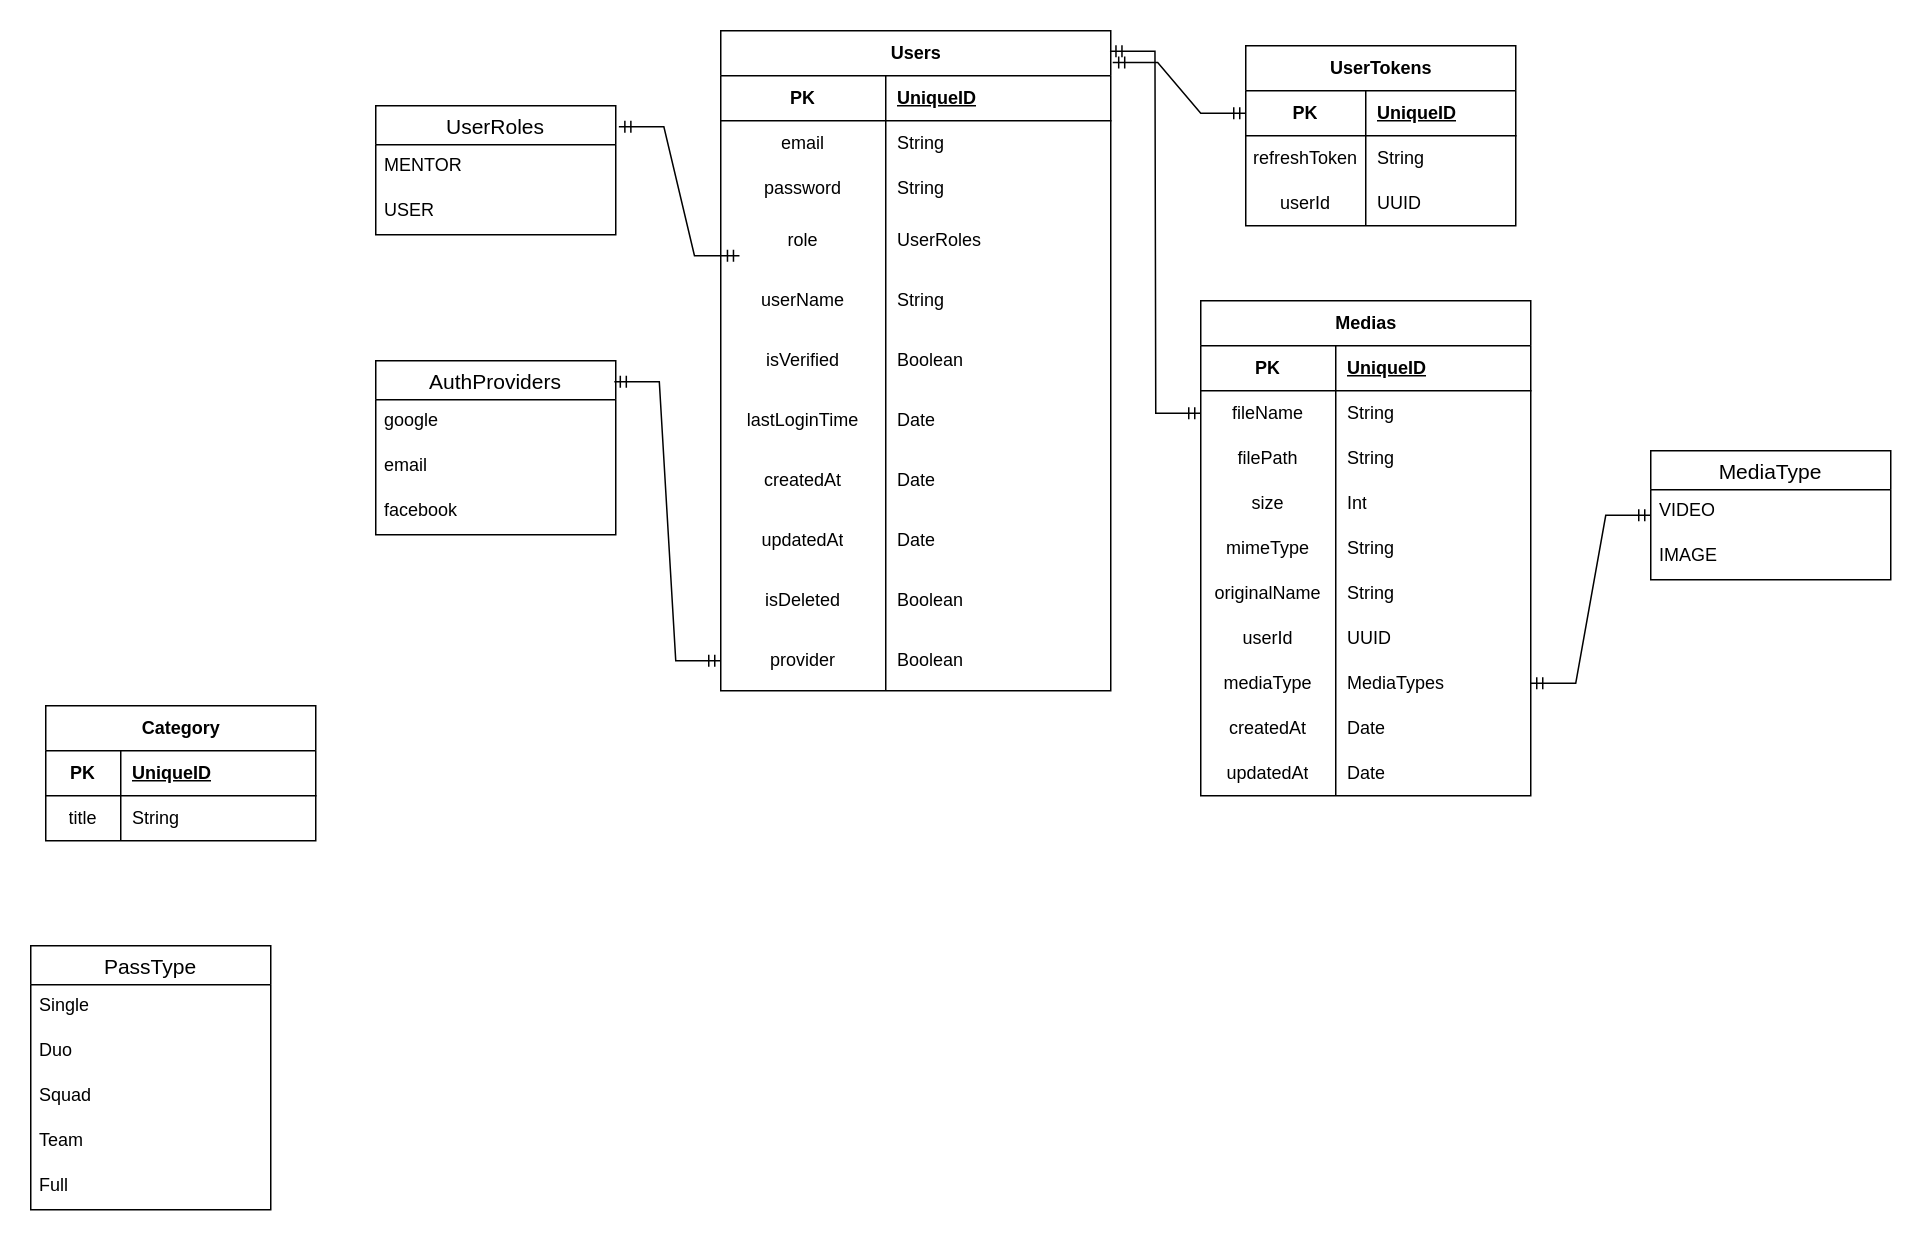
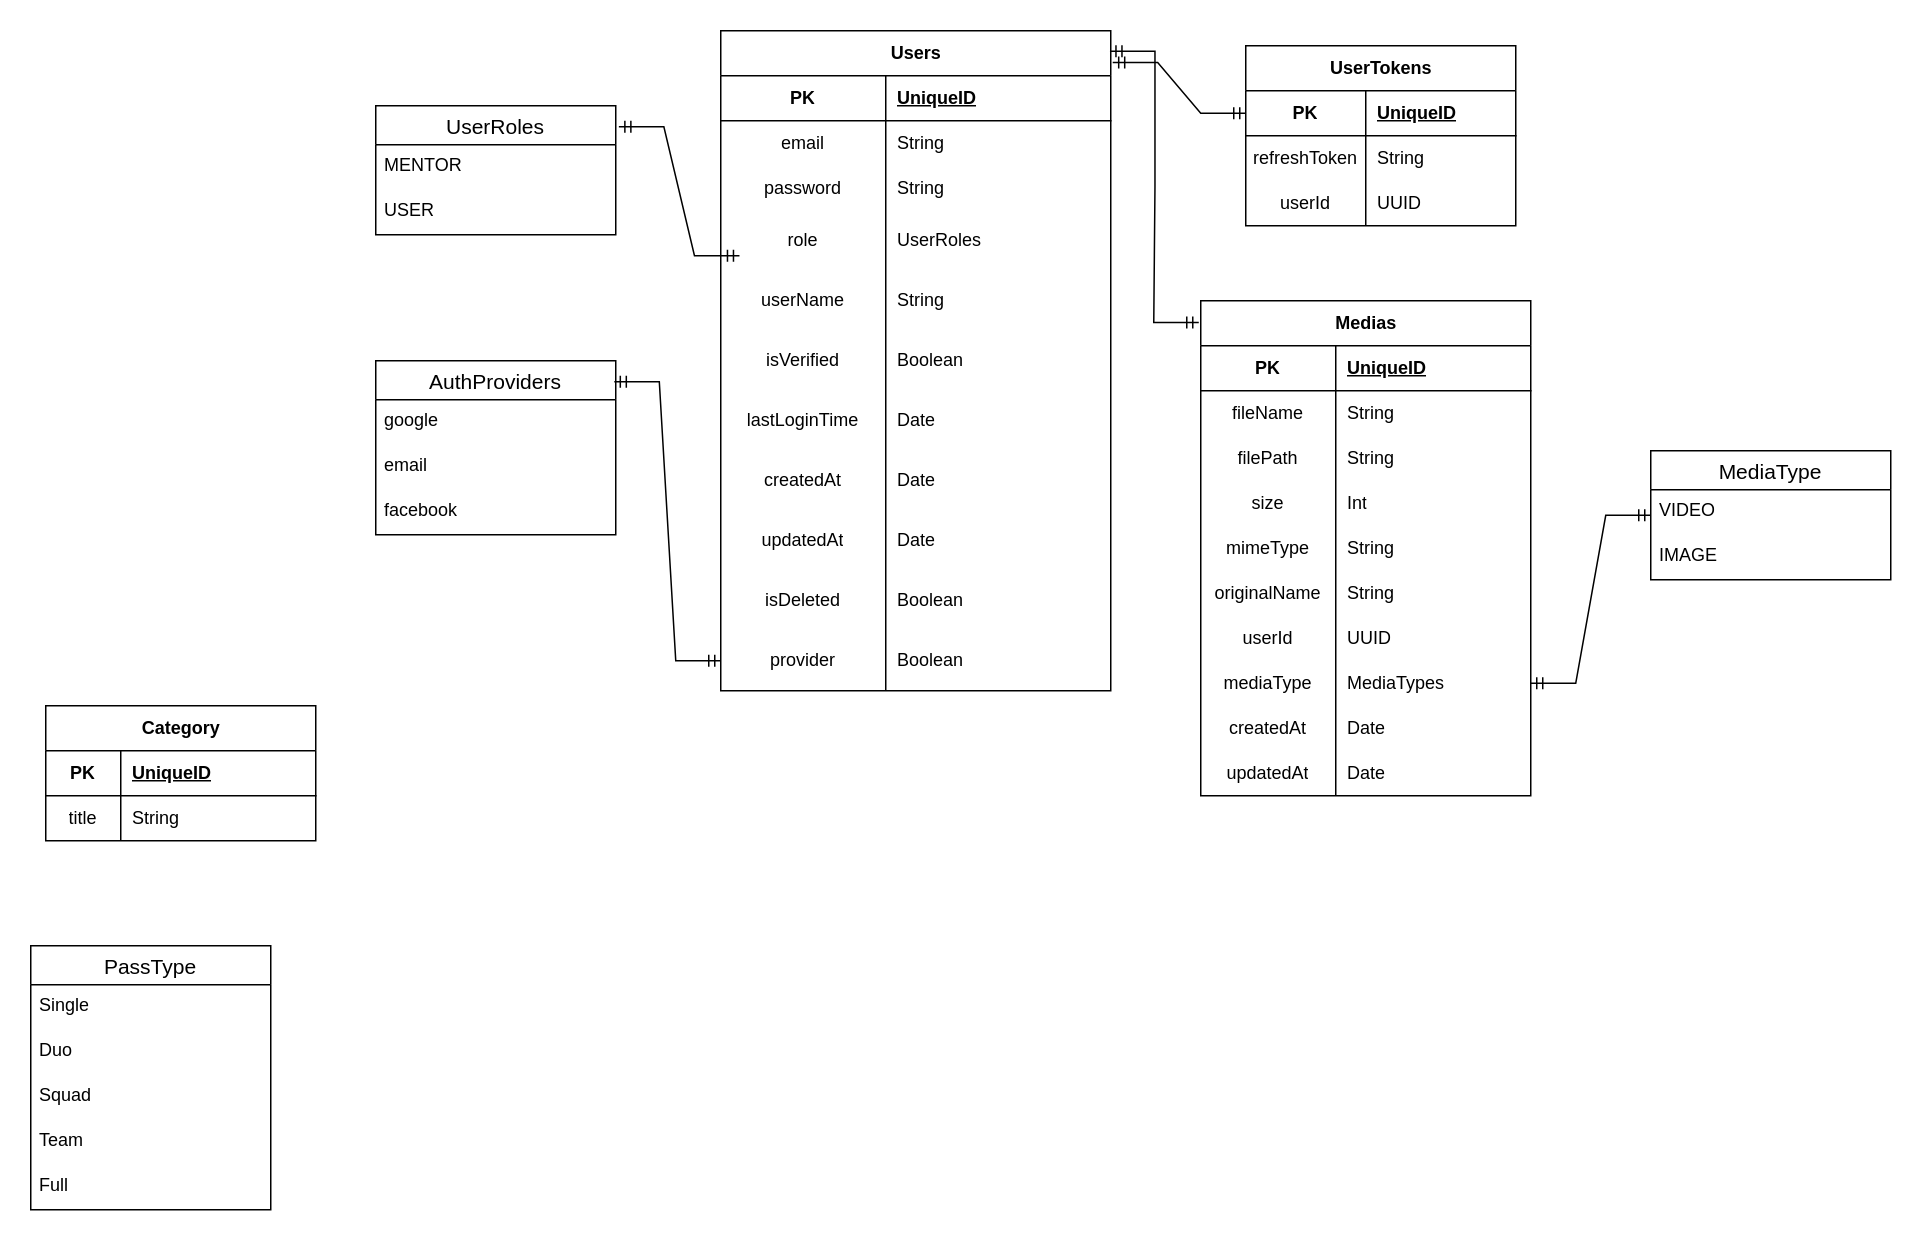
- <mxCell id="91" value="" style="edgeStyle=entityRelationEdgeStyle;fontSize=12;html=1;endArrow=ERmandOne;startArrow=ERmandOne;rounded=0;exitX=0.998;exitY=0.031;exitDx=0;exitDy=0;exitPerimeter=0;" parent="1" source="2" target="61" edge="1"><mxGeometry width="100" height="100" relative="1" as="geometry"><mxPoint x="760" y="430" as="sourcePoint" /><mxPoint x="860" y="330" as="targetPoint" /></mxGeometry></mxCell>
+ <mxCell id="91" value="" style="edgeStyle=entityRelationEdgeStyle;fontSize=12;html=1;endArrow=ERmandOne;startArrow=ERmandOne;rounded=0;exitX=0.998;exitY=0.031;exitDx=0;exitDy=0;exitPerimeter=0;entryX=-0.006;entryY=0.044;entryDx=0;entryDy=0;entryPerimeter=0;" parent="1" source="2" target="56" edge="1"><mxGeometry width="100" height="100" relative="1" as="geometry"><mxPoint x="760" y="430" as="sourcePoint" /><mxPoint x="860" y="330" as="targetPoint" /></mxGeometry></mxCell>
